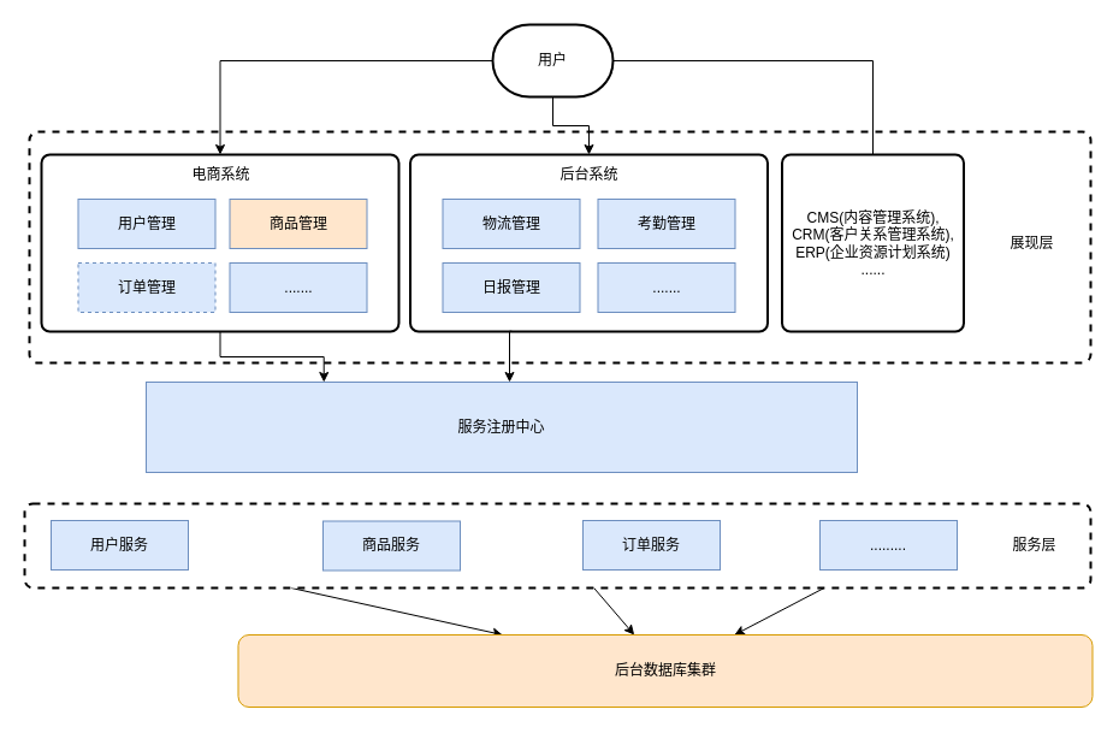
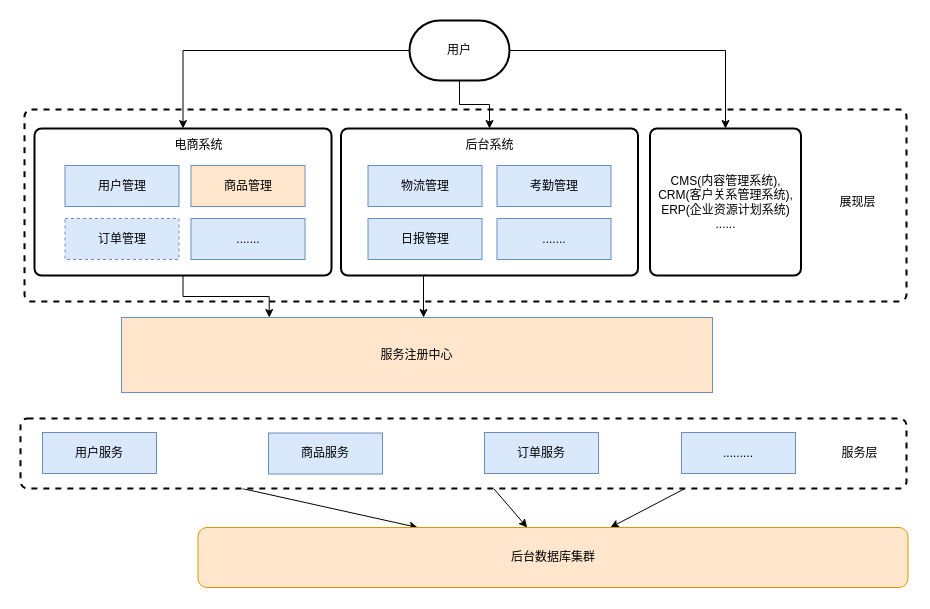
- <mxCell id="10" style="edgeStyle=orthogonalEdgeStyle;rounded=0;orthogonalLoop=1;jettySize=auto;html=1;endArrow=none;" edge="1" parent="1" source="12" target="24"><mxGeometry relative="1" as="geometry" /></mxCell>
+ <mxCell id="10" style="edgeStyle=orthogonalEdgeStyle;rounded=0;orthogonalLoop=1;jettySize=auto;html=1;" edge="1" parent="1" source="12" target="24"><mxGeometry relative="1" as="geometry" /></mxCell>
- <mxCell id="17" value="电商系统" style="text;html=1;align=center;verticalAlign=middle;resizable=0;points=[];autosize=1;" vertex="1" parent="1"><mxGeometry x="152.5" y="135" width="60" height="20" as="geometry" /></mxCell>
+ <mxCell id="17" value="电商系统" style="text;html=1;align=center;verticalAlign=middle;resizable=0;points=[];autosize=1;" vertex="1" parent="1"><mxGeometry x="167.5" y="135" width="60" height="20" as="geometry" /></mxCell>
- <mxCell id="25" value="服务注册中心" style="rounded=0;whiteSpace=wrap;html=1;fillColor=#dae8fc;strokeColor=#6c8ebf;" vertex="1" parent="1"><mxGeometry x="121" y="317" width="591" height="75" as="geometry" /></mxCell>
+ <mxCell id="25" value="服务注册中心" style="rounded=0;whiteSpace=wrap;html=1;fillColor=#ffe6cc;strokeColor=#6c8ebf;" vertex="1" parent="1"><mxGeometry x="121" y="317" width="591" height="75" as="geometry" /></mxCell>
